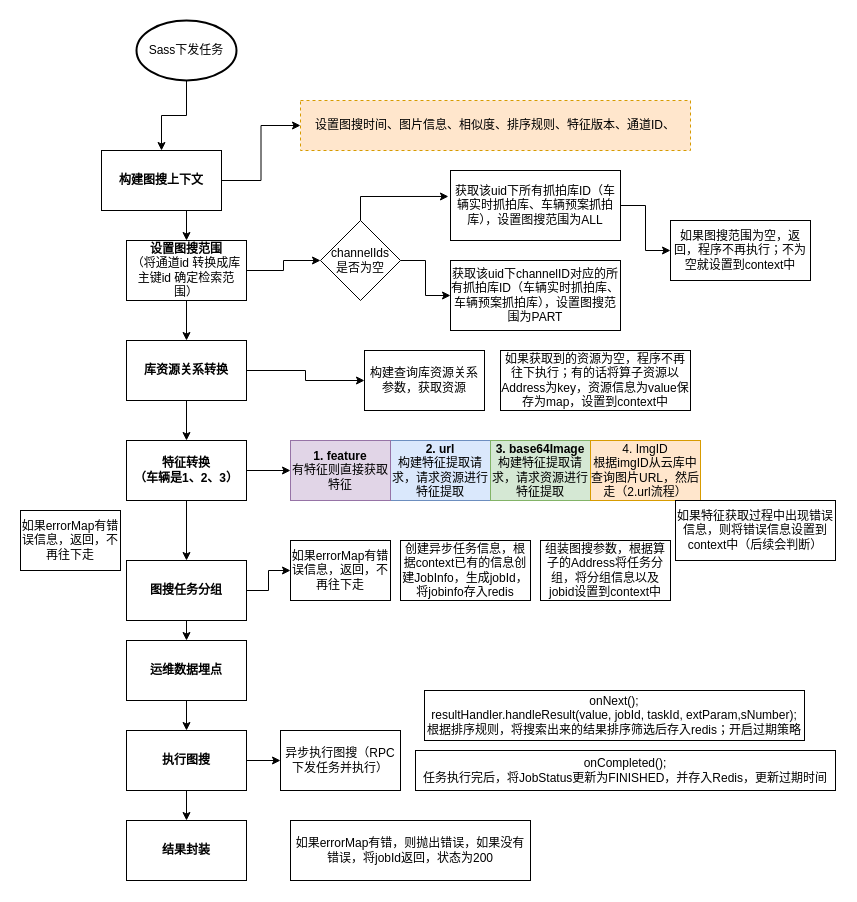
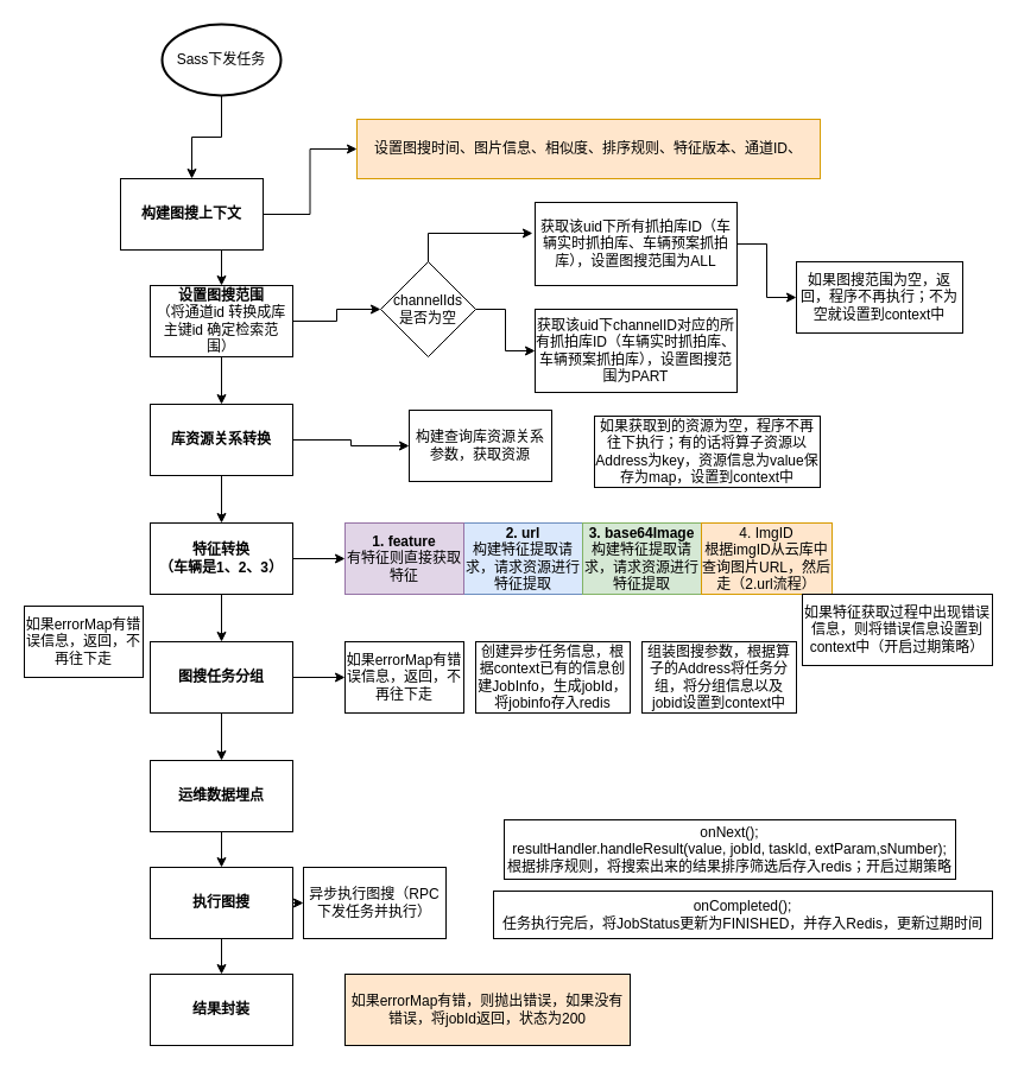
- <mxCell id="25" value="&lt;font style=&quot;font-size: 12px;&quot;&gt;设置图搜时间、图片信息、相似度、排序规则、特征版本、通道ID、&lt;/font&gt;" style="rounded=0;whiteSpace=wrap;html=1;fillColor=#ffe6cc;strokeColor=#d79b00;dashed=1;" vertex="1" parent="1"><mxGeometry x="300" y="100" width="390" height="50" as="geometry" /></mxCell>
+ <mxCell id="25" value="&lt;font style=&quot;font-size: 12px;&quot;&gt;设置图搜时间、图片信息、相似度、排序规则、特征版本、通道ID、&lt;/font&gt;" style="rounded=0;whiteSpace=wrap;html=1;fillColor=#ffe6cc;strokeColor=#d79b00;" vertex="1" parent="1"><mxGeometry x="300" y="100" width="390" height="50" as="geometry" /></mxCell>
- <mxCell id="33" value="构建查询库资源关系参数，获取资源" style="rounded=0;whiteSpace=wrap;html=1;" vertex="1" parent="1"><mxGeometry x="364" y="350" width="120" height="60" as="geometry" /></mxCell>
+ <mxCell id="33" value="构建查询库资源关系参数，获取资源" style="rounded=0;whiteSpace=wrap;html=1;" vertex="1" parent="1"><mxGeometry x="344" y="345" width="120" height="60" as="geometry" /></mxCell>
- <mxCell id="39" value="如果特征获取过程中出现错误信息，则将错误信息设置到context中（后续会判断）" style="rounded=0;whiteSpace=wrap;html=1;" vertex="1" parent="1"><mxGeometry x="675" y="500" width="160" height="60" as="geometry" /></mxCell>
+ <mxCell id="39" value="如果特征获取过程中出现错误信息，则将错误信息设置到context中（开启过期策略）" style="rounded=0;whiteSpace=wrap;html=1;" vertex="1" parent="1"><mxGeometry x="675" y="500" width="160" height="60" as="geometry" /></mxCell>
- <mxCell id="18" value="图搜任务分组" style="rounded=0;whiteSpace=wrap;html=1;fontStyle=1" vertex="1" parent="1"><mxGeometry x="126" y="560" width="120" height="60" as="geometry" /></mxCell>
+ <mxCell id="18" value="图搜任务分组" style="rounded=0;whiteSpace=wrap;html=1;fontStyle=1" vertex="1" parent="1"><mxGeometry x="126" y="540" width="120" height="60" as="geometry" /></mxCell>
- <mxCell id="44" value="异步执行图搜（RPC下发任务并执行）" style="rounded=0;whiteSpace=wrap;html=1;" vertex="1" parent="1"><mxGeometry x="280" y="730" width="120" height="60" as="geometry" /></mxCell>
+ <mxCell id="44" value="异步执行图搜（RPC下发任务并执行）" style="rounded=0;whiteSpace=wrap;html=1;" vertex="1" parent="1"><mxGeometry x="255" y="730" width="120" height="60" as="geometry" /></mxCell>
- <mxCell id="47" value="如果errorMap有错，则抛出错误，如果没有错误，将jobId返回，状态为200" style="rounded=0;whiteSpace=wrap;html=1;" vertex="1" parent="1"><mxGeometry x="290" y="820" width="240" height="60" as="geometry" /></mxCell>
+ <mxCell id="47" value="如果errorMap有错，则抛出错误，如果没有错误，将jobId返回，状态为200" style="rounded=0;whiteSpace=wrap;html=1;fillColor=#ffe6cc;" vertex="1" parent="1"><mxGeometry x="290" y="820" width="240" height="60" as="geometry" /></mxCell>
